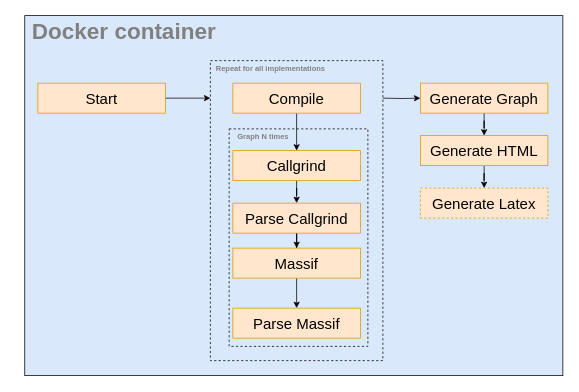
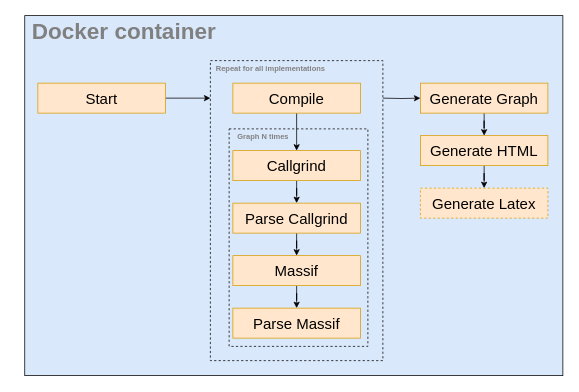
- <mxCell id="14" value="Massif" style="rounded=0;whiteSpace=wrap;html=1;fontSize=20;fillColor=#ffe6cc;strokeColor=#d79b00;" vertex="1" parent="1"><mxGeometry x="310" y="330" width="170" height="40" as="geometry" /></mxCell>
+ <mxCell id="14" value="Massif" style="rounded=0;whiteSpace=wrap;html=1;fontSize=20;fillColor=#ffe6cc;strokeColor=#d79b00;" vertex="1" parent="1"><mxGeometry x="310" y="340" width="170" height="40" as="geometry" /></mxCell>
